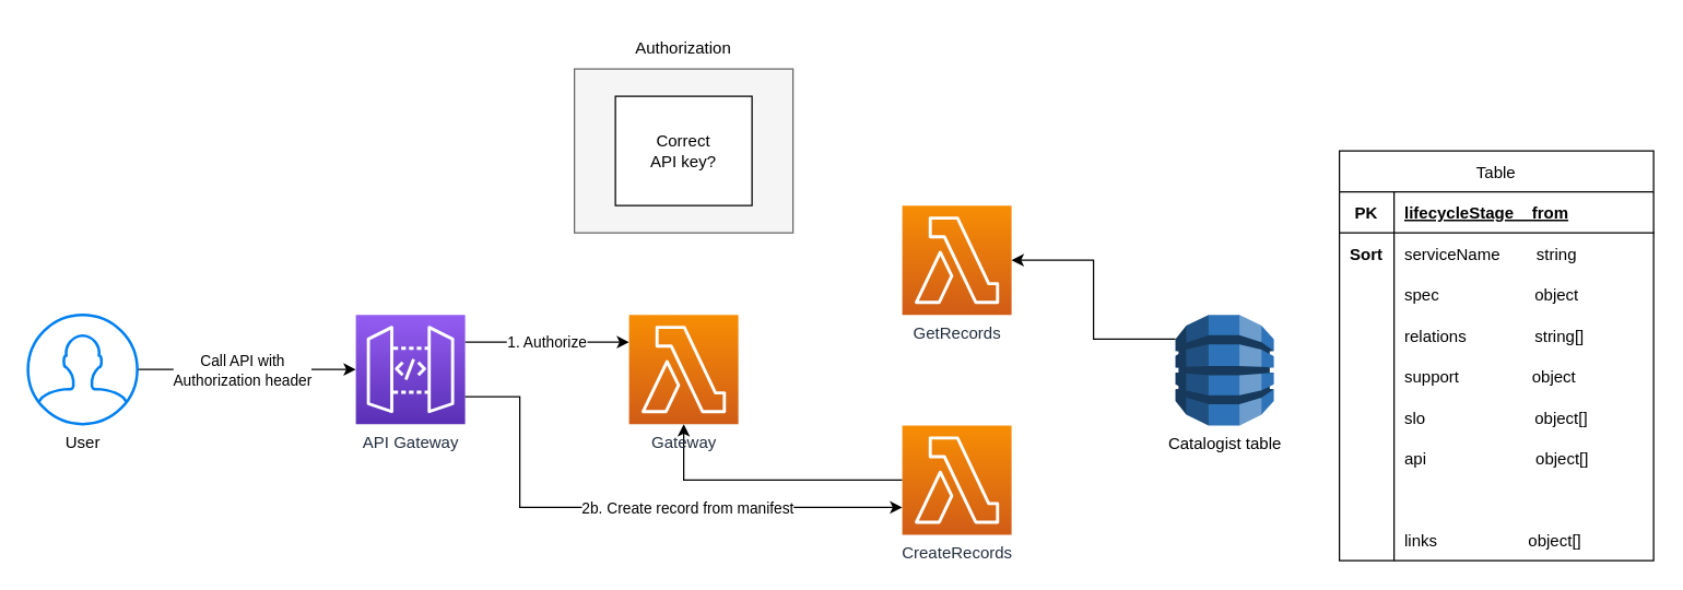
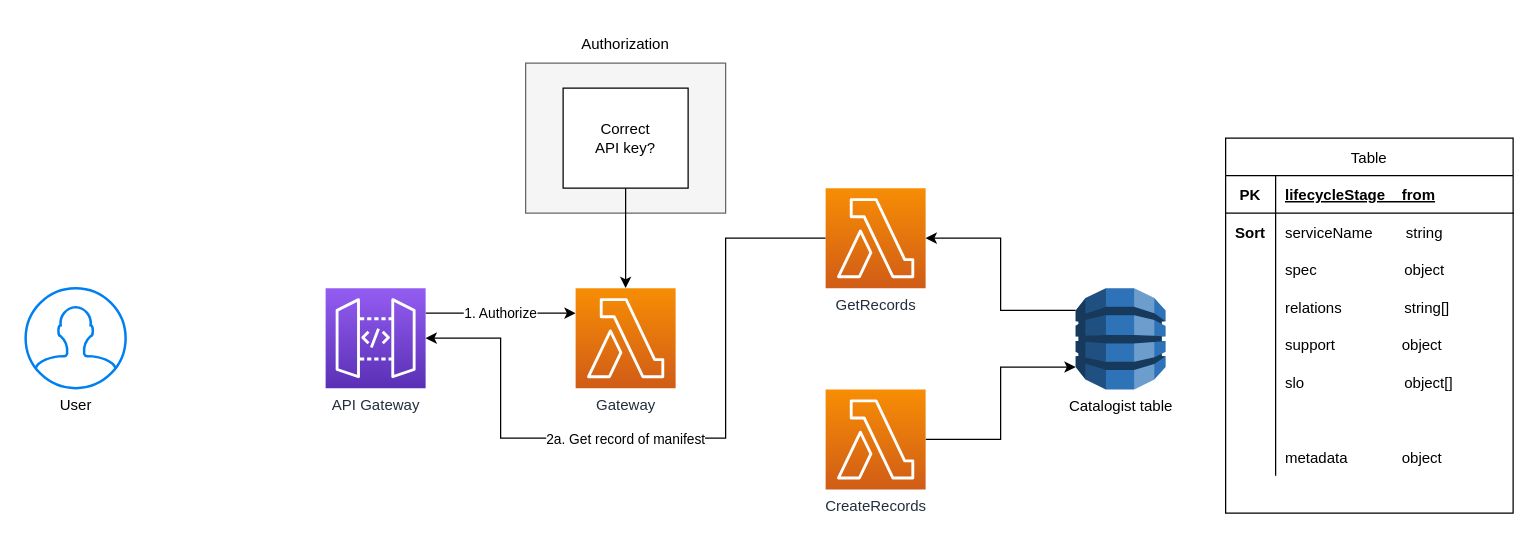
+ <mxCell id="10" style="edgeStyle=orthogonalEdgeStyle;rounded=0;orthogonalLoop=1;jettySize=auto;html=1;startArrow=classic;startFill=1;endArrow=none;endFill=0;exitX=0.5;exitY=0;exitDx=0;exitDy=0;exitPerimeter=0;entryX=0.5;entryY=1;entryDx=0;entryDy=0;" edge="1" parent="1" source="15" target="16"><mxGeometry relative="1" as="geometry"><Array as="points"><mxPoint x="500" y="220" /><mxPoint x="500" y="220" /></Array></mxGeometry></mxCell>
+ <mxCell id="11" style="edgeStyle=orthogonalEdgeStyle;rounded=0;orthogonalLoop=1;jettySize=auto;html=1;entryX=0;entryY=0.5;entryDx=0;entryDy=0;entryPerimeter=0;exitX=1;exitY=0.5;exitDx=0;exitDy=0;exitPerimeter=0;startArrow=classic;startFill=1;endArrow=none;endFill=0;" edge="1" parent="1" source="7" target="20"><mxGeometry relative="1" as="geometry"><Array as="points"><mxPoint x="400" y="270" /><mxPoint x="400" y="350" /><mxPoint x="580" y="350" /><mxPoint x="580" y="190" /></Array></mxGeometry></mxCell>
+ <mxCell id="12" value="2a. Get record of manifest" style="edgeLabel;html=1;align=center;verticalAlign=middle;resizable=0;points=[];" vertex="1" connectable="0" parent="11"><mxGeometry x="-0.146" y="-3" relative="1" as="geometry"><mxPoint y="-3" as="offset" /></mxGeometry></mxCell>
- <mxCell id="3" value="" style="edgeStyle=orthogonalEdgeStyle;rounded=0;orthogonalLoop=1;jettySize=auto;html=1;" edge="1" parent="1" source="5" target="7"><mxGeometry relative="1" as="geometry" /></mxCell>
- <mxCell id="4" value="Call API with&lt;br&gt;Authorization header" style="edgeLabel;html=1;align=center;verticalAlign=middle;resizable=0;points=[];" vertex="1" connectable="0" parent="3"><mxGeometry x="-0.186" y="1" relative="1" as="geometry"><mxPoint x="11" y="1" as="offset" /></mxGeometry></mxCell>
- <mxCell id="42" value="api                        object[]" style="shape=partialRectangle;connectable=0;fillColor=none;top=0;left=0;bottom=0;right=0;align=left;spacingLeft=6;overflow=hidden;" vertex="1" parent="40"><mxGeometry x="40" width="190" height="30" as="geometry"><mxRectangle width="190" height="30" as="alternateBounds" /></mxGeometry></mxCell>
- <mxCell id="8" style="edgeStyle=orthogonalEdgeStyle;rounded=0;orthogonalLoop=1;jettySize=auto;html=1;" edge="1" parent="1" source="9" target="15"><mxGeometry relative="1" as="geometry" /></mxCell>
+ <mxCell id="8" style="edgeStyle=orthogonalEdgeStyle;rounded=0;orthogonalLoop=1;jettySize=auto;html=1;entryX=0;entryY=0.78;entryDx=0;entryDy=0;entryPerimeter=0;" edge="1" parent="1" source="9" target="18"><mxGeometry relative="1" as="geometry" /></mxCell>
+ <mxCell id="45" value="metadata             object" style="shape=partialRectangle;connectable=0;fillColor=none;top=0;left=0;bottom=0;right=0;align=left;spacingLeft=6;overflow=hidden;" vertex="1" parent="43"><mxGeometry x="40" width="190" height="30" as="geometry"><mxRectangle width="190" height="30" as="alternateBounds" /></mxGeometry></mxCell>
- <mxCell id="13" style="edgeStyle=orthogonalEdgeStyle;rounded=0;orthogonalLoop=1;jettySize=auto;html=1;entryX=0;entryY=0.75;entryDx=0;entryDy=0;entryPerimeter=0;exitX=1;exitY=0.75;exitDx=0;exitDy=0;exitPerimeter=0;" edge="1" parent="1" source="7" target="9"><mxGeometry relative="1" as="geometry"><Array as="points"><mxPoint x="380" y="290" /><mxPoint x="380" y="371" /></Array></mxGeometry></mxCell>
- <mxCell id="14" value="2b. Create record from manifest" style="edgeLabel;html=1;align=center;verticalAlign=middle;resizable=0;points=[];" vertex="1" connectable="0" parent="13"><mxGeometry x="0.212" y="-3" relative="1" as="geometry"><mxPoint y="-3" as="offset" /></mxGeometry></mxCell>
- <mxCell id="48" value="links                    object[]" style="shape=partialRectangle;connectable=0;fillColor=none;top=0;left=0;bottom=0;right=0;align=left;spacingLeft=6;overflow=hidden;" vertex="1" parent="46"><mxGeometry x="40" width="190" height="30" as="geometry"><mxRectangle width="190" height="30" as="alternateBounds" /></mxGeometry></mxCell>
